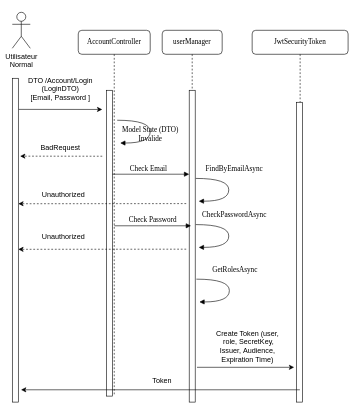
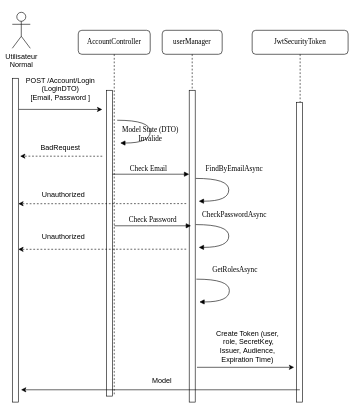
- <mxCell id="15" value="DTO /Account/Login&lt;div&gt;(LoginDTO)&lt;/div&gt;&lt;div&gt;[&lt;span style=&quot;background-color: initial;&quot;&gt;Email, Password ]&lt;/span&gt;&lt;/div&gt;" style="text;html=1;align=center;verticalAlign=middle;resizable=0;points=[];autosize=1;strokeColor=none;fillColor=none;" vertex="1" parent="1"><mxGeometry y="118" width="140" height="60" as="geometry" x="30" /></mxCell>
+ <mxCell id="15" value="POST /Account/Login&lt;div&gt;(LoginDTO)&lt;/div&gt;&lt;div&gt;[&lt;span style=&quot;background-color: initial;&quot;&gt;Email, Password ]&lt;/span&gt;&lt;/div&gt;" style="text;html=1;align=center;verticalAlign=middle;resizable=0;points=[];autosize=1;strokeColor=none;fillColor=none;" vertex="1" parent="1"><mxGeometry y="118" width="140" height="60" as="geometry" x="30" /></mxCell>
- <mxCell id="27" value="Token" style="text;html=1;align=center;verticalAlign=middle;whiteSpace=wrap;rounded=0;" vertex="1" parent="1"><mxGeometry x="240" y="620" width="60" height="30" as="geometry" /></mxCell>
+ <mxCell id="27" value="Model" style="text;html=1;align=center;verticalAlign=middle;whiteSpace=wrap;rounded=0;" vertex="1" parent="1"><mxGeometry x="240" y="620" width="60" height="30" as="geometry" /></mxCell>
